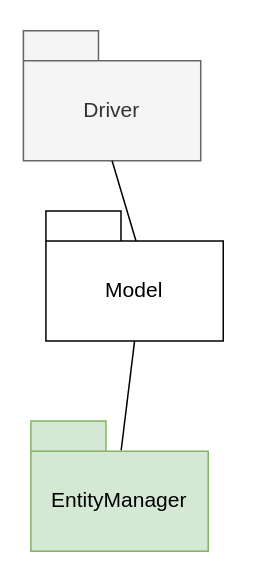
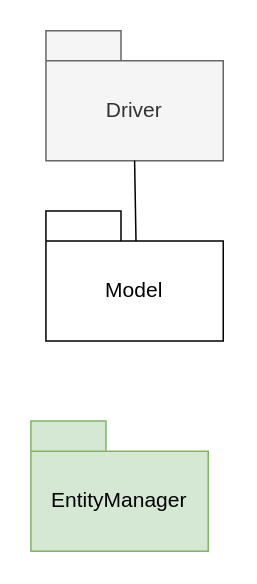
- <mxCell id="2" value="Driver" style="shape=folder;fontStyle=0;tabWidth=50;tabHeight=20;tabPosition=left;html=1;boundedLbl=1;whiteSpace=wrap;fontSize=14;fillColor=#f5f5f5;fontColor=#333333;strokeColor=#666666;" parent="1" vertex="1"><mxGeometry x="15" y="20" width="118.11" height="86.614" as="geometry" /></mxCell>
+ <mxCell id="2" value="Driver" style="shape=folder;fontStyle=0;tabWidth=50;tabHeight=20;tabPosition=left;html=1;boundedLbl=1;whiteSpace=wrap;fontSize=14;fillColor=#f5f5f5;fontColor=#333333;strokeColor=#666666;" parent="1" vertex="1"><mxGeometry x="30" y="20" width="118.11" height="86.614" as="geometry" /></mxCell>
- <mxCell id="6" style="edgeStyle=none;curved=1;rounded=0;orthogonalLoop=1;jettySize=auto;html=1;exitX=0.5;exitY=1;exitDx=0;exitDy=0;exitPerimeter=0;fontSize=14;startSize=8;endSize=8;endArrow=none;endFill=0;entryX=0.509;entryY=0.224;entryDx=0;entryDy=0;entryPerimeter=0;fontStyle=0" parent="1" source="4" target="3" edge="1"><mxGeometry relative="1" as="geometry"><mxPoint x="100" y="310" as="targetPoint" /></mxGeometry></mxCell>
